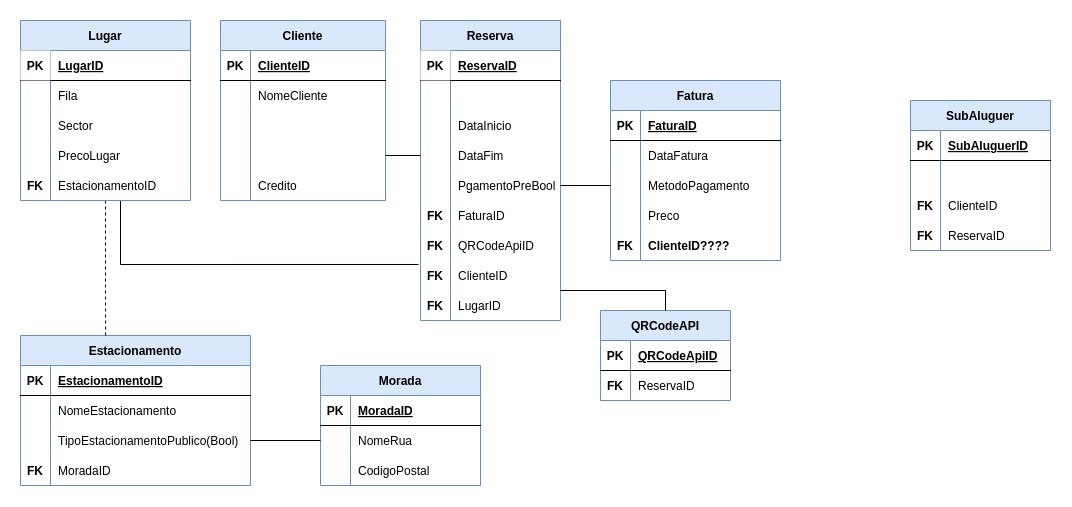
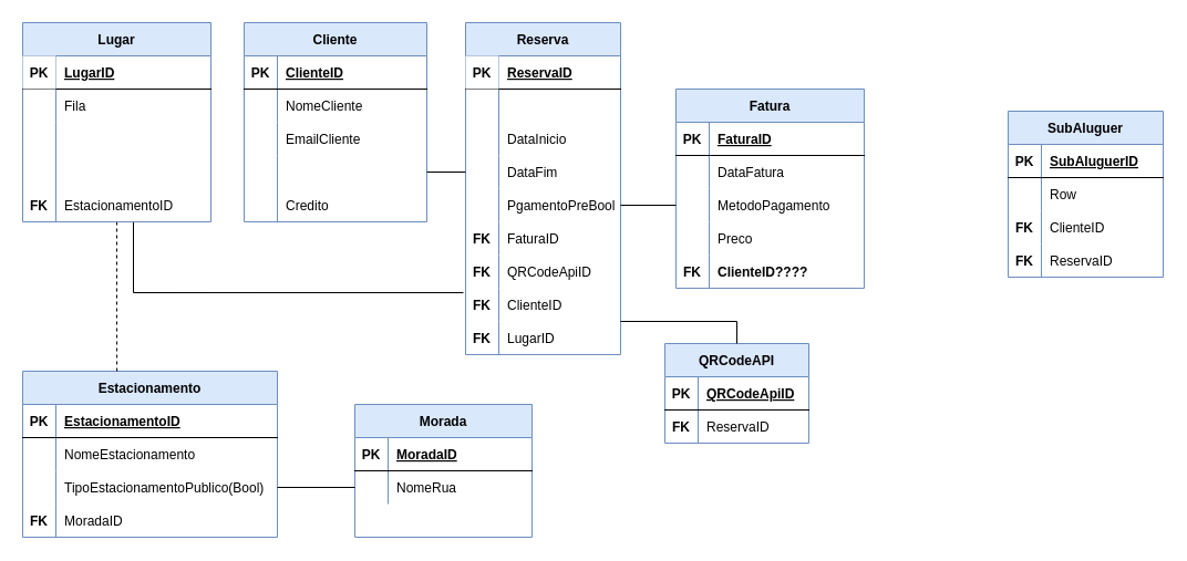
- <mxCell id="53" value="Sector" style="shape=partialRectangle;connectable=0;fillColor=none;top=0;left=0;bottom=0;right=0;align=left;spacingLeft=6;overflow=hidden;" parent="51" vertex="1"><mxGeometry x="30" width="140" height="30" as="geometry" /></mxCell>
+ <mxCell id="69" value="EmailCliente" style="shape=partialRectangle;overflow=hidden;connectable=0;fillColor=none;top=0;left=0;bottom=0;right=0;align=left;spacingLeft=6;" parent="67" vertex="1"><mxGeometry x="30" width="135" height="30" as="geometry" /></mxCell>
- <mxCell id="56" value="PrecoLugar" style="shape=partialRectangle;connectable=0;fillColor=none;top=0;left=0;bottom=0;right=0;align=left;spacingLeft=6;overflow=hidden;" parent="54" vertex="1"><mxGeometry x="30" width="140" height="30" as="geometry" /></mxCell>
+ <mxCell id="107" value="Row" style="shape=partialRectangle;connectable=0;fillColor=none;top=0;left=0;bottom=0;right=0;align=left;spacingLeft=6;overflow=hidden;" vertex="1" parent="105"><mxGeometry x="30" width="110" height="30" as="geometry" /></mxCell>
- <mxCell id="100" value="CodigoPostal" style="shape=partialRectangle;connectable=0;fillColor=none;top=0;left=0;bottom=0;right=0;align=left;spacingLeft=6;overflow=hidden;" parent="98" vertex="1"><mxGeometry x="30" width="130" height="30" as="geometry" /></mxCell>
